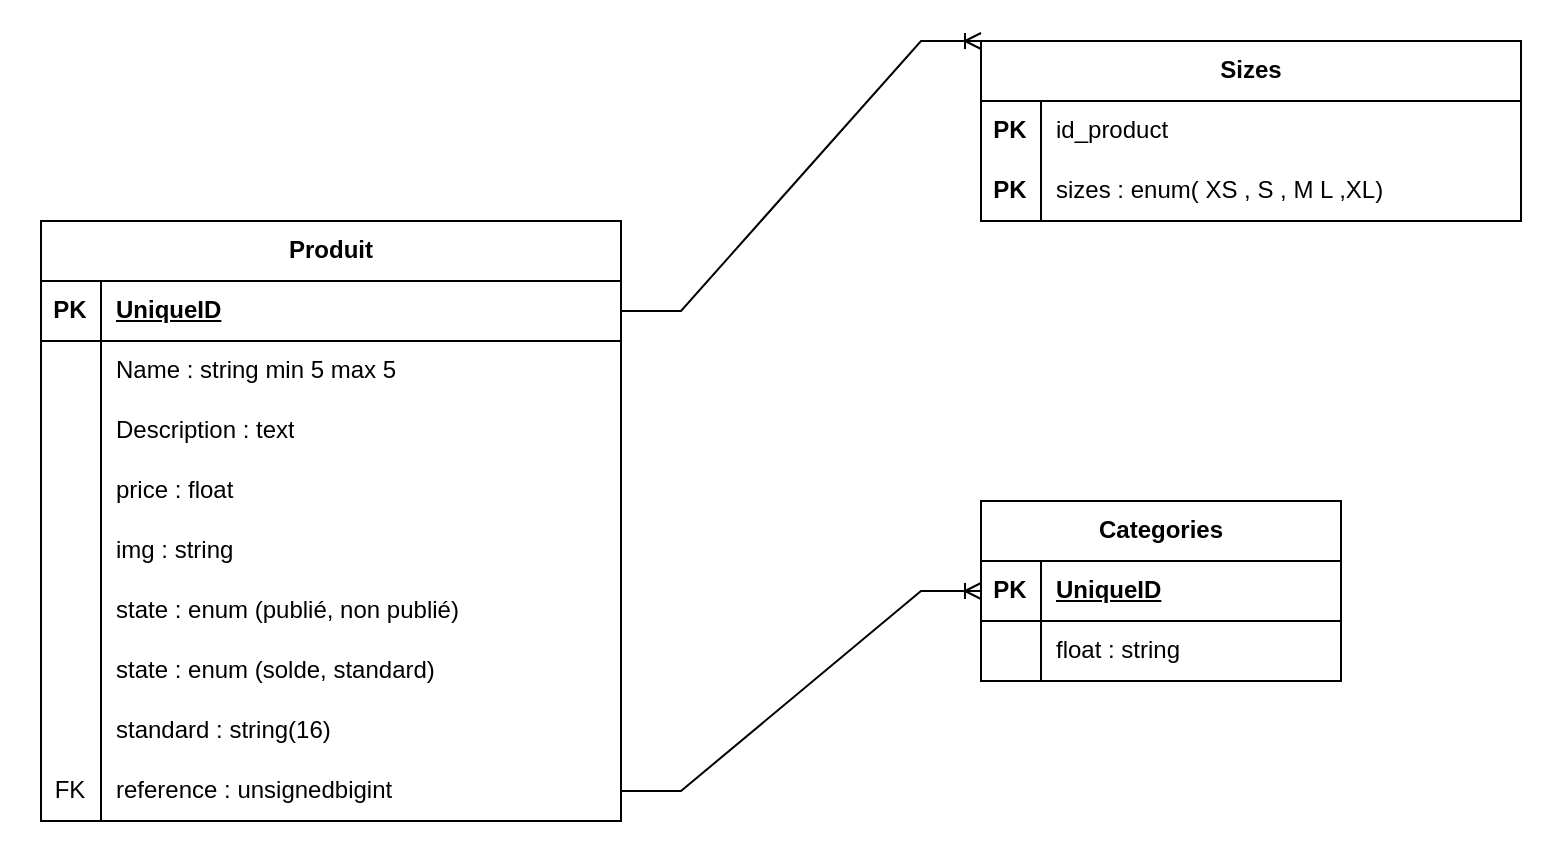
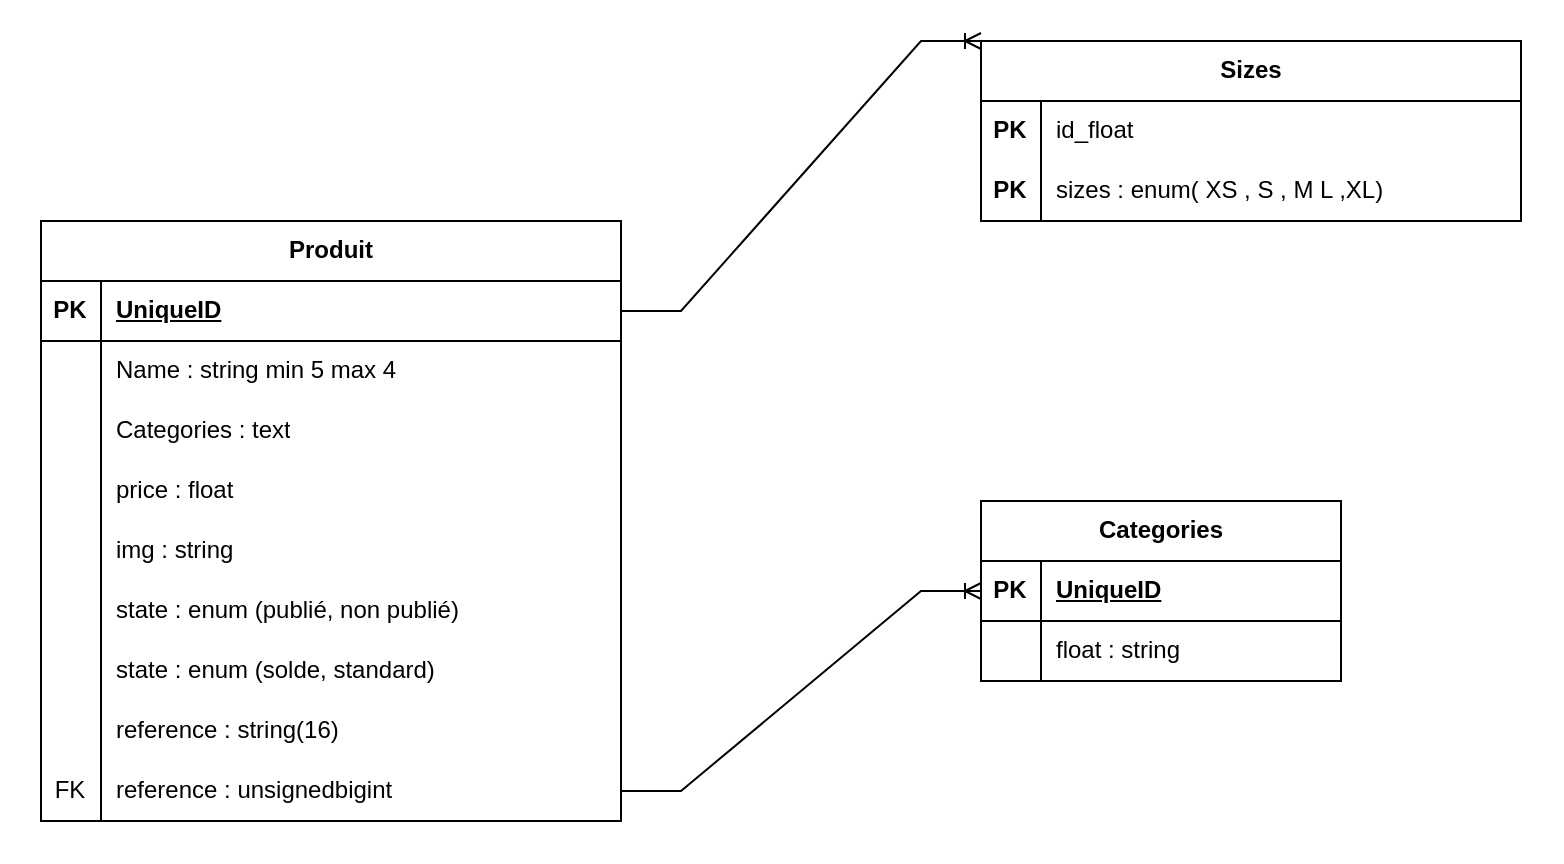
- <mxCell id="41" value="id_product" style="shape=partialRectangle;connectable=0;fillColor=none;top=0;left=0;bottom=0;right=0;align=left;spacingLeft=6;overflow=hidden;whiteSpace=wrap;html=1;" parent="39" vertex="1"><mxGeometry x="30" width="240" height="30" as="geometry"><mxRectangle width="240" height="30" as="alternateBounds" /></mxGeometry></mxCell>
+ <mxCell id="41" value="id_float" style="shape=partialRectangle;connectable=0;fillColor=none;top=0;left=0;bottom=0;right=0;align=left;spacingLeft=6;overflow=hidden;whiteSpace=wrap;html=1;" parent="39" vertex="1"><mxGeometry x="30" width="240" height="30" as="geometry"><mxRectangle width="240" height="30" as="alternateBounds" /></mxGeometry></mxCell>
- <mxCell id="8" value="Name : string min 5 max 5" style="shape=partialRectangle;connectable=0;fillColor=none;top=0;left=0;bottom=0;right=0;align=left;spacingLeft=6;overflow=hidden;whiteSpace=wrap;html=1;" parent="6" vertex="1"><mxGeometry x="30" width="260" height="30" as="geometry"><mxRectangle width="260" height="30" as="alternateBounds" /></mxGeometry></mxCell>
+ <mxCell id="8" value="Name : string min 5 max 4" style="shape=partialRectangle;connectable=0;fillColor=none;top=0;left=0;bottom=0;right=0;align=left;spacingLeft=6;overflow=hidden;whiteSpace=wrap;html=1;" parent="6" vertex="1"><mxGeometry x="30" width="260" height="30" as="geometry"><mxRectangle width="260" height="30" as="alternateBounds" /></mxGeometry></mxCell>
- <mxCell id="11" value="Description : text" style="shape=partialRectangle;connectable=0;fillColor=none;top=0;left=0;bottom=0;right=0;align=left;spacingLeft=6;overflow=hidden;whiteSpace=wrap;html=1;" parent="9" vertex="1"><mxGeometry x="30" width="260" height="30" as="geometry"><mxRectangle width="260" height="30" as="alternateBounds" /></mxGeometry></mxCell>
+ <mxCell id="11" value="Categories : text" style="shape=partialRectangle;connectable=0;fillColor=none;top=0;left=0;bottom=0;right=0;align=left;spacingLeft=6;overflow=hidden;whiteSpace=wrap;html=1;" parent="9" vertex="1"><mxGeometry x="30" width="260" height="30" as="geometry"><mxRectangle width="260" height="30" as="alternateBounds" /></mxGeometry></mxCell>
- <mxCell id="26" value="standard : string(16)" style="shape=partialRectangle;connectable=0;fillColor=none;top=0;left=0;bottom=0;right=0;align=left;spacingLeft=6;overflow=hidden;whiteSpace=wrap;html=1;" parent="24" vertex="1"><mxGeometry x="30" width="260" height="30" as="geometry"><mxRectangle width="260" height="30" as="alternateBounds" /></mxGeometry></mxCell>
+ <mxCell id="26" value="reference : string(16)" style="shape=partialRectangle;connectable=0;fillColor=none;top=0;left=0;bottom=0;right=0;align=left;spacingLeft=6;overflow=hidden;whiteSpace=wrap;html=1;" parent="24" vertex="1"><mxGeometry x="30" width="260" height="30" as="geometry"><mxRectangle width="260" height="30" as="alternateBounds" /></mxGeometry></mxCell>
